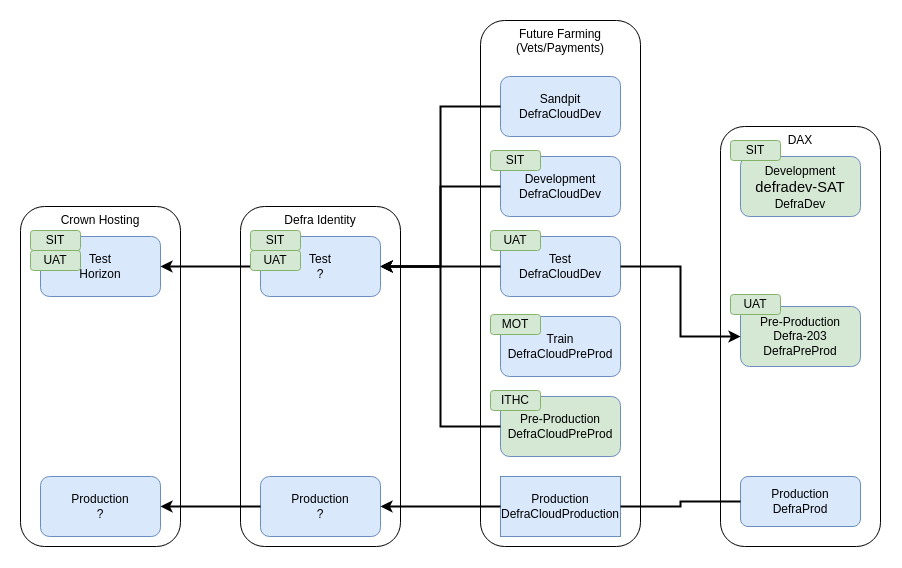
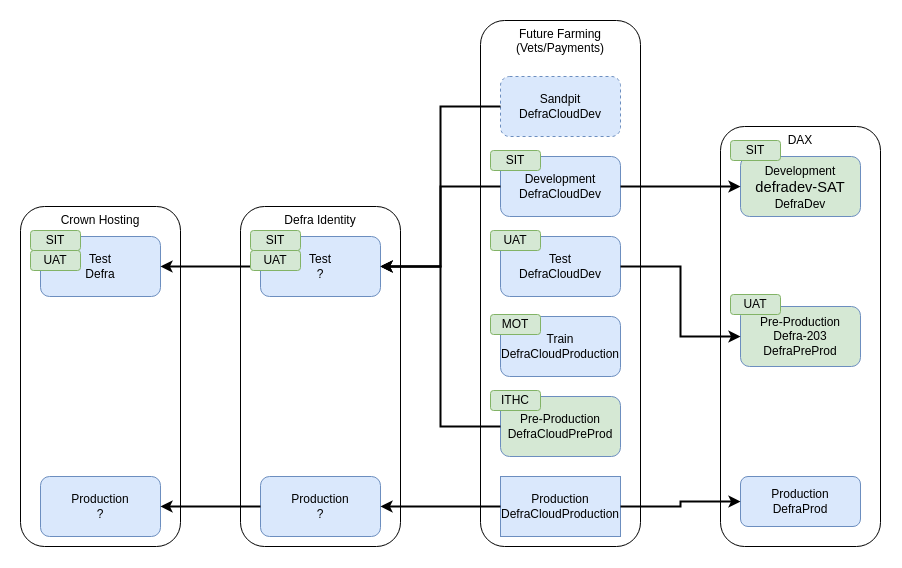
- <mxCell id="5" value="Sandpit&lt;br&gt;DefraCloudDev" style="rounded=1;whiteSpace=wrap;html=1;fillColor=#dae8fc;strokeColor=#6c8ebf;" parent="1" vertex="1"><mxGeometry x="500" y="76" width="120" height="60" as="geometry" /></mxCell>
+ <mxCell id="5" value="Sandpit&lt;br&gt;DefraCloudDev" style="rounded=1;whiteSpace=wrap;html=1;fillColor=#dae8fc;strokeColor=#6c8ebf;dashed=1;" parent="1" vertex="1"><mxGeometry x="500" y="76" width="120" height="60" as="geometry" /></mxCell>
+ <mxCell id="19" style="edgeStyle=orthogonalEdgeStyle;rounded=0;orthogonalLoop=1;jettySize=auto;html=1;strokeWidth=2;" parent="1" source="6" target="11" edge="1"><mxGeometry relative="1" as="geometry" /></mxCell>
- <mxCell id="17" value="Test&lt;br&gt;Horizon" style="rounded=1;whiteSpace=wrap;html=1;fillColor=#dae8fc;strokeColor=#6c8ebf;" vertex="1" parent="1"><mxGeometry x="40" y="236" width="120" height="60" as="geometry" /></mxCell>
+ <mxCell id="17" value="Test&lt;br&gt;Defra" style="rounded=1;whiteSpace=wrap;html=1;fillColor=#dae8fc;strokeColor=#6c8ebf;" vertex="1" parent="1"><mxGeometry x="40" y="236" width="120" height="60" as="geometry" /></mxCell>
- <mxCell id="22" style="edgeStyle=orthogonalEdgeStyle;rounded=0;orthogonalLoop=1;jettySize=auto;html=1;exitX=0;exitY=0.5;exitDx=0;exitDy=0;strokeWidth=2;" parent="1" source="7" target="14" edge="1"><mxGeometry relative="1" as="geometry" /></mxCell>
- <mxCell id="8" value="Train&lt;br&gt;DefraCloudPreProd" style="rounded=1;whiteSpace=wrap;html=1;fillColor=#dae8fc;strokeColor=#6c8ebf;" parent="1" vertex="1"><mxGeometry x="500" y="316" width="120" height="60" as="geometry" /></mxCell>
+ <mxCell id="8" value="Train&lt;br&gt;DefraCloudProduction" style="rounded=1;whiteSpace=wrap;html=1;fillColor=#dae8fc;strokeColor=#6c8ebf;" parent="1" vertex="1"><mxGeometry x="500" y="316" width="120" height="60" as="geometry" /></mxCell>
- <mxCell id="21" style="edgeStyle=orthogonalEdgeStyle;rounded=0;orthogonalLoop=1;jettySize=auto;html=1;strokeWidth=2;endArrow=none;" parent="1" source="10" target="13" edge="1"><mxGeometry relative="1" as="geometry" /></mxCell>
+ <mxCell id="21" style="edgeStyle=orthogonalEdgeStyle;rounded=0;orthogonalLoop=1;jettySize=auto;html=1;strokeWidth=2;" parent="1" source="10" target="13" edge="1"><mxGeometry relative="1" as="geometry" /></mxCell>
